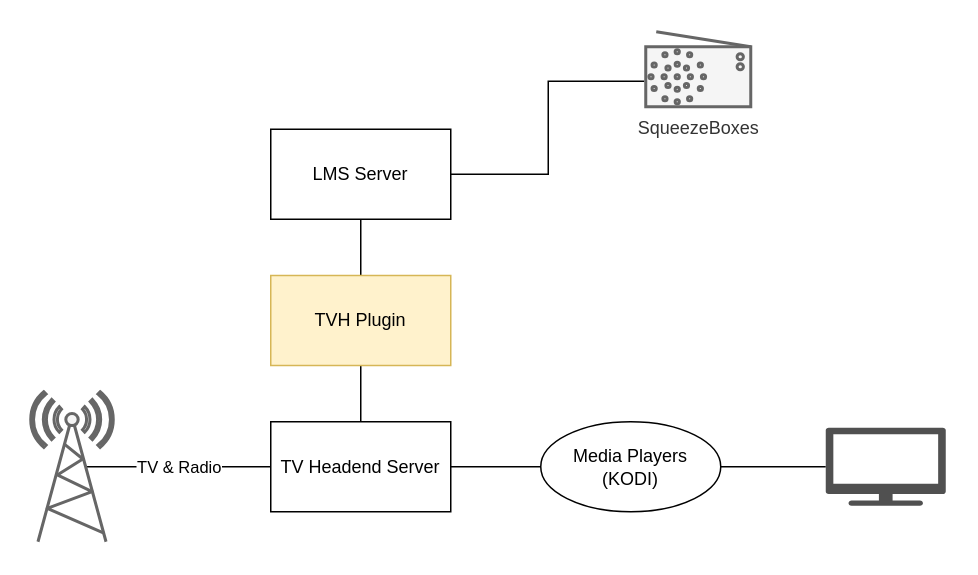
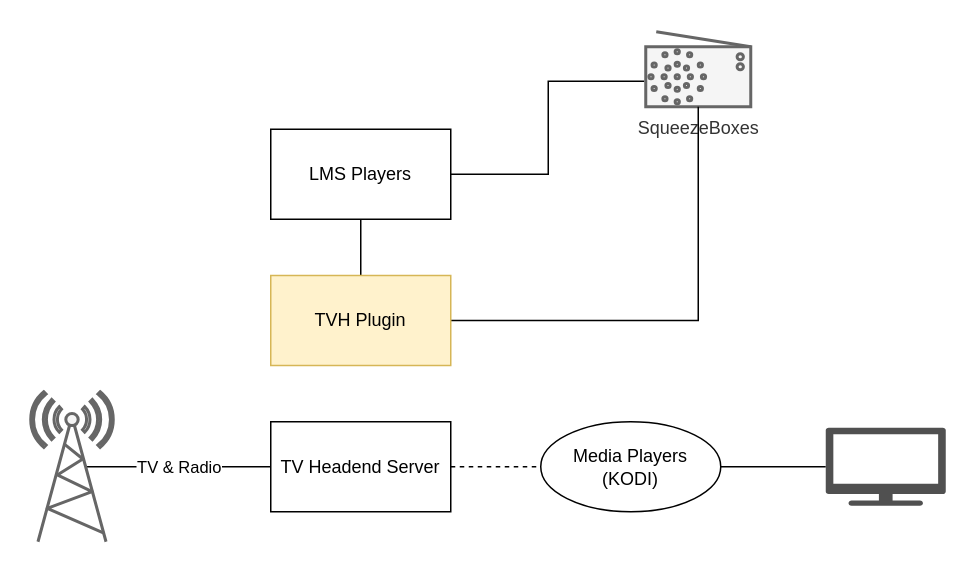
- <mxCell id="3" value="LMS Server" style="rounded=0;whiteSpace=wrap;html=1;" vertex="1" parent="1"><mxGeometry x="180" y="85.5" width="120" height="60" as="geometry" /></mxCell>
+ <mxCell id="3" value="LMS Players" style="rounded=0;whiteSpace=wrap;html=1;" vertex="1" parent="1"><mxGeometry x="180" y="85.5" width="120" height="60" as="geometry" /></mxCell>
- <mxCell id="12" value="" style="edgeStyle=orthogonalEdgeStyle;rounded=0;orthogonalLoop=1;jettySize=auto;html=1;endArrow=none;endFill=0;" edge="1" parent="1" source="14" target="5"><mxGeometry relative="1" as="geometry" /></mxCell>
+ <mxCell id="12" value="" style="edgeStyle=orthogonalEdgeStyle;rounded=0;orthogonalLoop=1;jettySize=auto;html=1;endArrow=none;endFill=0;" edge="1" parent="1" source="14" target="9"><mxGeometry relative="1" as="geometry" /></mxCell>
- <mxCell id="4" style="edgeStyle=orthogonalEdgeStyle;rounded=0;orthogonalLoop=1;jettySize=auto;html=1;exitX=1;exitY=0.5;exitDx=0;exitDy=0;endArrow=none;endFill=0;" edge="1" parent="1" source="5" target="7"><mxGeometry relative="1" as="geometry" /></mxCell>
+ <mxCell id="4" style="edgeStyle=orthogonalEdgeStyle;rounded=0;orthogonalLoop=1;jettySize=auto;html=1;exitX=1;exitY=0.5;exitDx=0;exitDy=0;endArrow=none;endFill=0;dashed=1;" edge="1" parent="1" source="5" target="7"><mxGeometry relative="1" as="geometry" /></mxCell>
